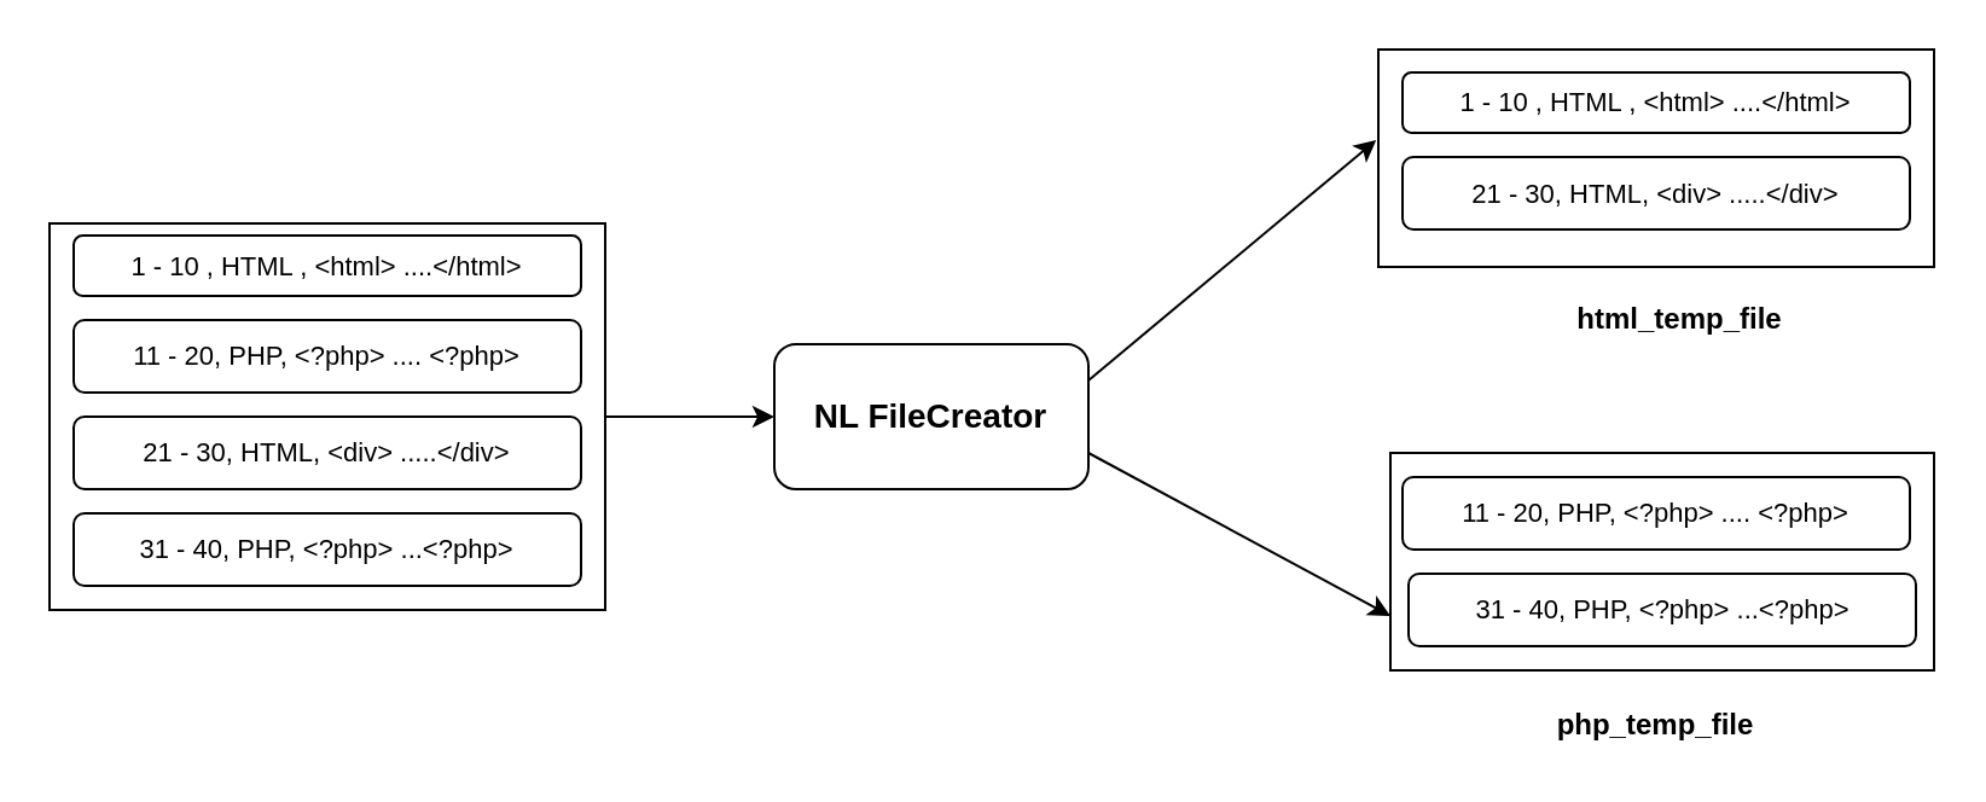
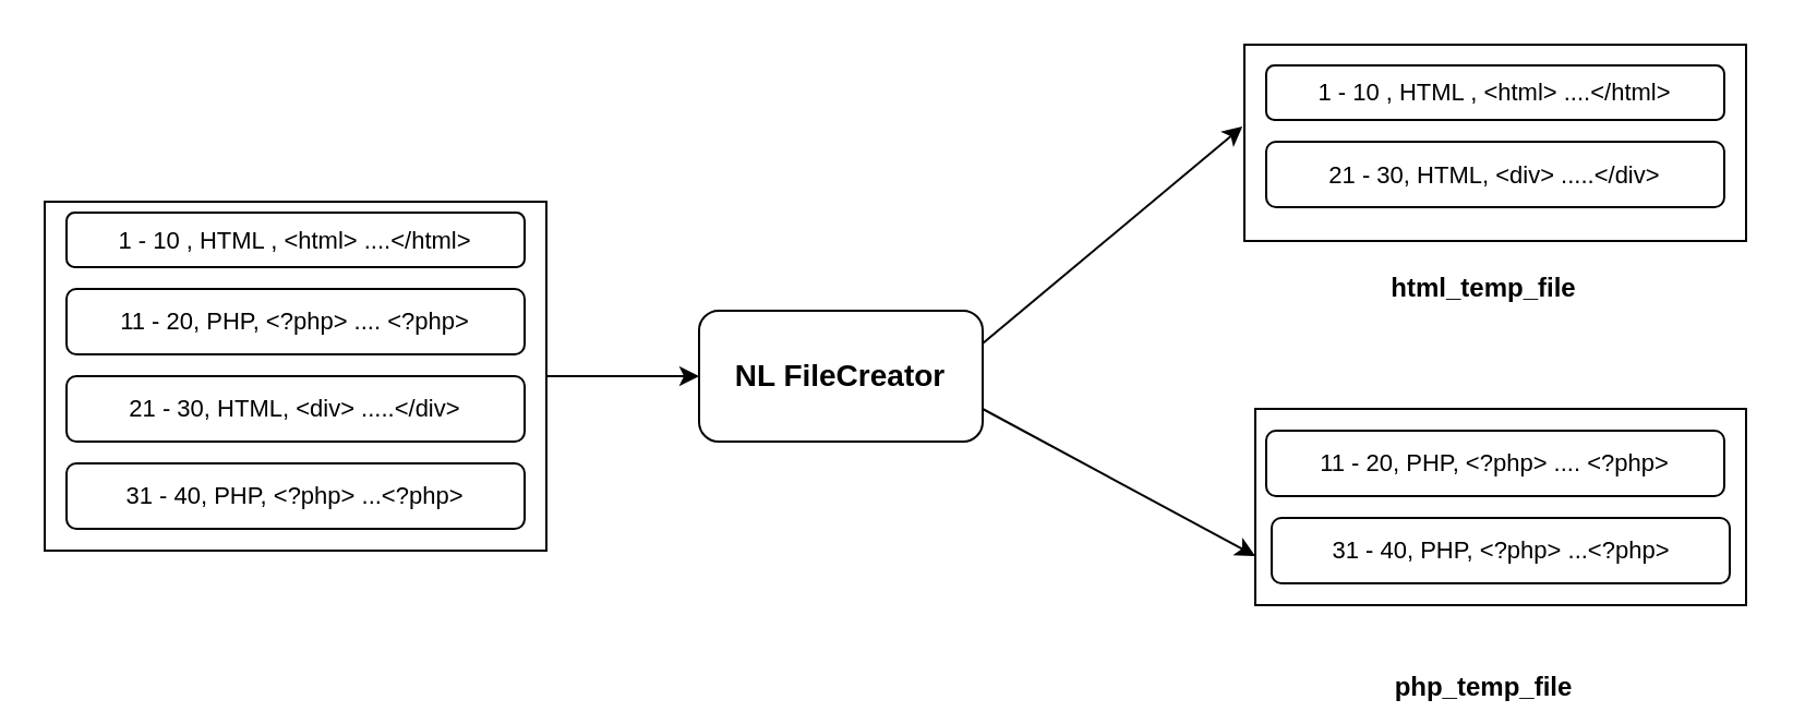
- <mxCell id="12" value="&lt;b&gt;html_temp_file&lt;/b&gt;" style="text;html=1;strokeColor=none;fillColor=none;align=center;verticalAlign=middle;whiteSpace=wrap;rounded=0;" parent="1" vertex="1"><mxGeometry x="635" y="122" width="120" height="20" as="geometry" /></mxCell>
+ <mxCell id="12" value="&lt;b&gt;html_temp_file&lt;/b&gt;" style="text;html=1;strokeColor=none;fillColor=none;align=center;verticalAlign=middle;whiteSpace=wrap;rounded=0;" parent="1" vertex="1"><mxGeometry x="620" y="122" width="120" height="20" as="geometry" /></mxCell>
- <mxCell id="14" value="&lt;b&gt;php_temp_file&lt;/b&gt;" style="text;html=1;strokeColor=none;fillColor=none;align=center;verticalAlign=middle;whiteSpace=wrap;rounded=0;" parent="1" vertex="1"><mxGeometry x="625" y="289.5" width="120" height="20" as="geometry" /></mxCell>
+ <mxCell id="14" value="&lt;b&gt;php_temp_file&lt;/b&gt;" style="text;html=1;strokeColor=none;fillColor=none;align=center;verticalAlign=middle;whiteSpace=wrap;rounded=0;" parent="1" vertex="1"><mxGeometry x="620" y="304.5" width="120" height="20" as="geometry" /></mxCell>
